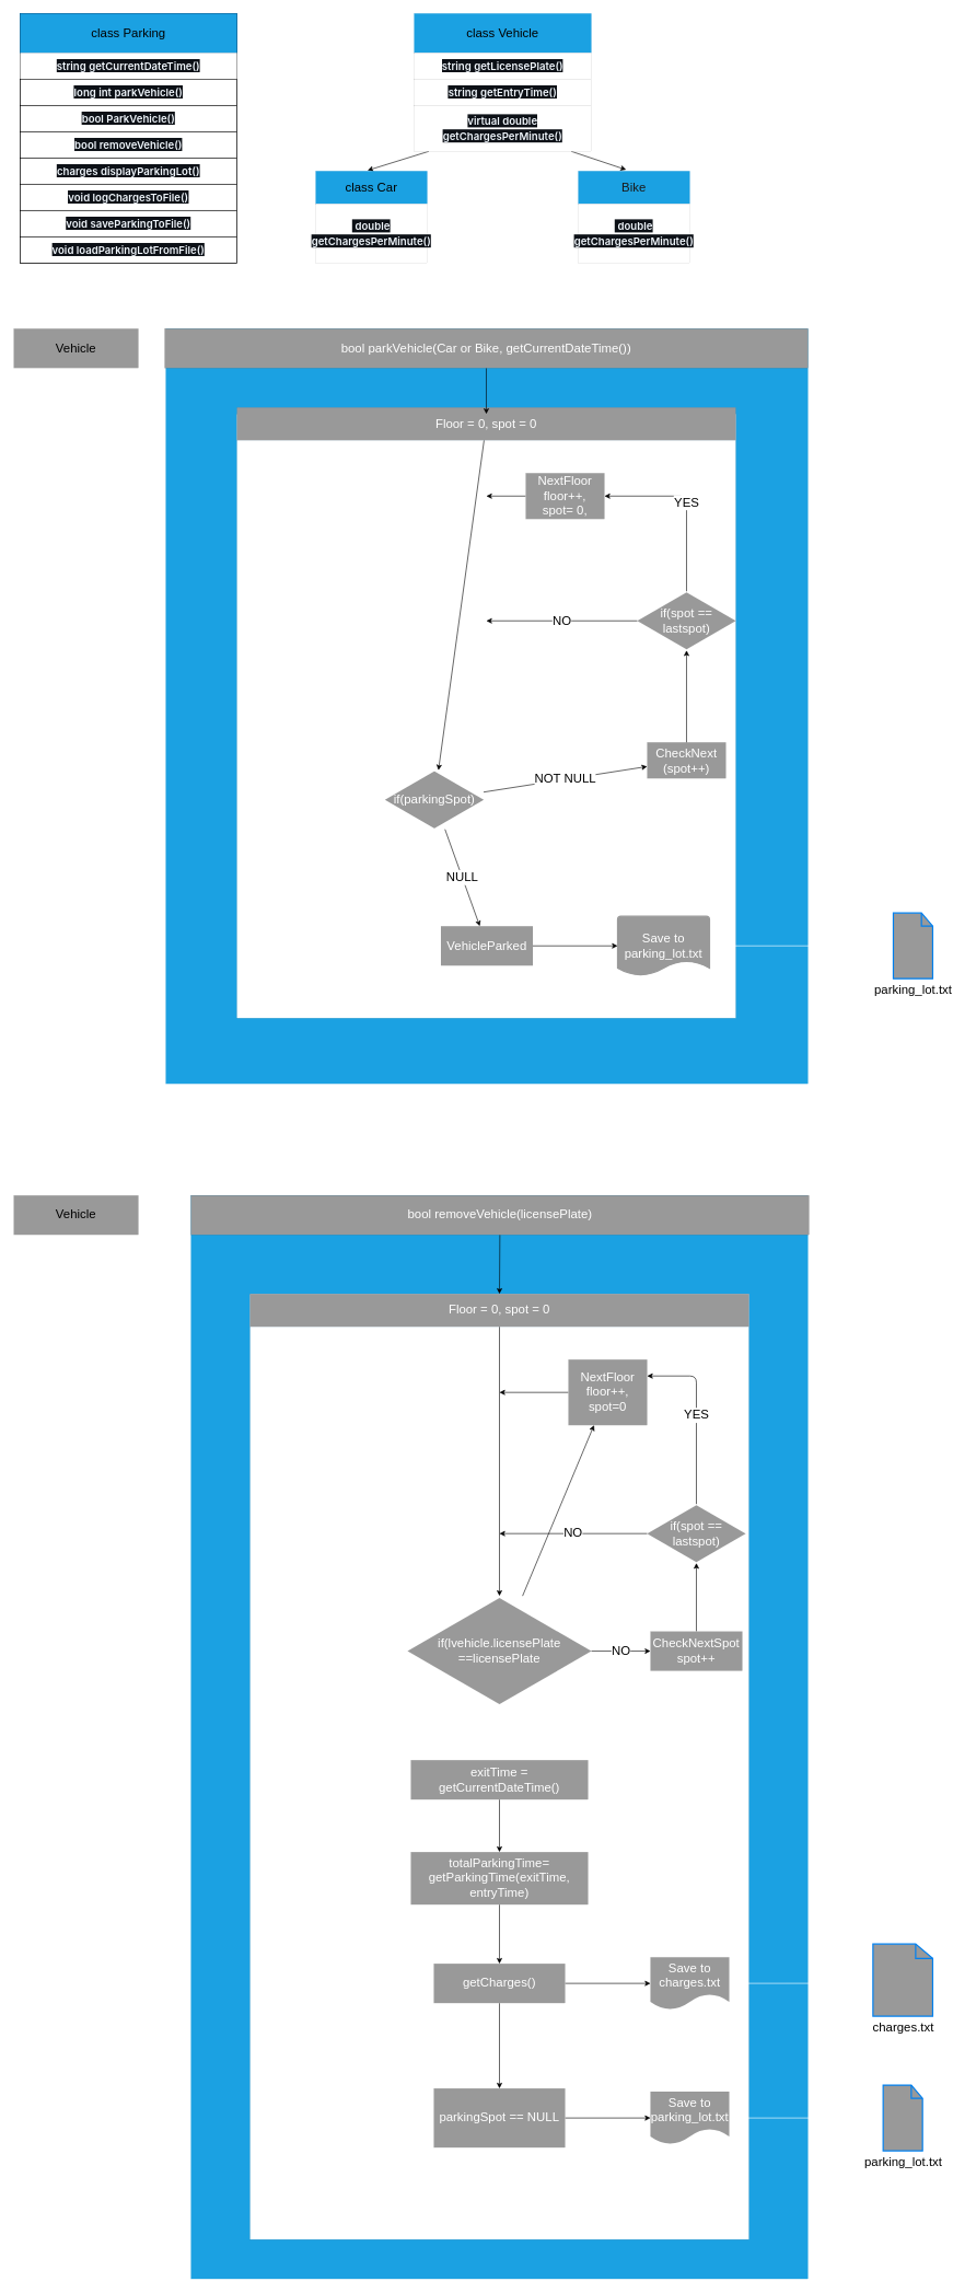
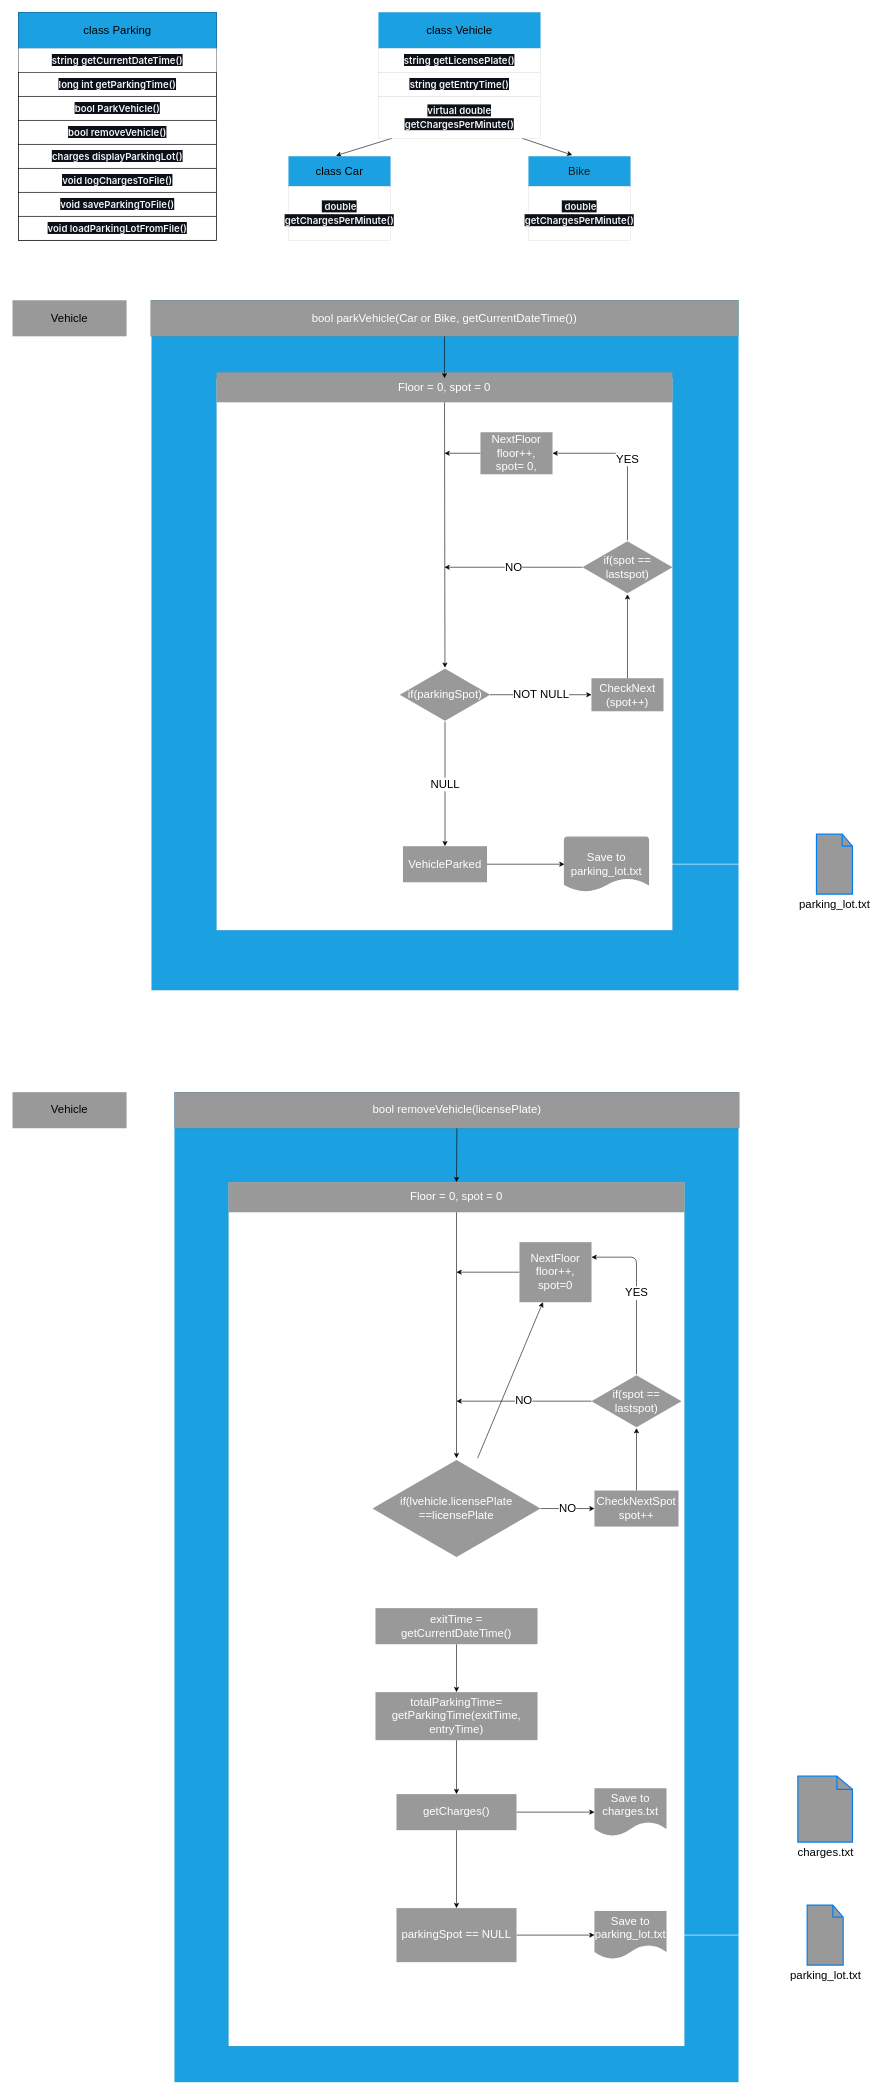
- <mxCell id="5" value="&lt;span style=&quot;box-sizing: border-box; font-weight: var(--base-text-weight-semibold, 600); color: rgb(240, 246, 252); font-family: -apple-system, BlinkMacSystemFont, &amp;quot;Segoe UI&amp;quot;, &amp;quot;Noto Sans&amp;quot;, Helvetica, Arial, sans-serif, &amp;quot;Apple Color Emoji&amp;quot;, &amp;quot;Segoe UI Emoji&amp;quot;; font-size: 16px; text-align: left; background-color: rgb(13, 17, 23);&quot;&gt;long int parkVehicle()&lt;/span&gt;" style="rounded=0;whiteSpace=wrap;html=1;fontSize=19;" parent="1" vertex="1"><mxGeometry x="30" y="120" width="330" height="40" as="geometry" /></mxCell>
+ <mxCell id="5" value="&lt;span style=&quot;box-sizing: border-box; font-weight: var(--base-text-weight-semibold, 600); color: rgb(240, 246, 252); font-family: -apple-system, BlinkMacSystemFont, &amp;quot;Segoe UI&amp;quot;, &amp;quot;Noto Sans&amp;quot;, Helvetica, Arial, sans-serif, &amp;quot;Apple Color Emoji&amp;quot;, &amp;quot;Segoe UI Emoji&amp;quot;; font-size: 16px; text-align: left; background-color: rgb(13, 17, 23);&quot;&gt;long int getParkingTime()&lt;/span&gt;" style="rounded=0;whiteSpace=wrap;html=1;fontSize=19;" parent="1" vertex="1"><mxGeometry x="30" y="120" width="330" height="40" as="geometry" /></mxCell>
- <mxCell id="34" value="if(parkingSpot)" style="html=1;whiteSpace=wrap;aspect=fixed;shape=isoRectangle;strokeWidth=0;fontSize=19;fontColor=#FFFFFF;fillColor=#999999;gradientColor=none;" parent="1" vertex="1"><mxGeometry x="585.83" y="1172.5" width="150" height="90" as="geometry" /></mxCell>
+ <mxCell id="34" value="if(parkingSpot)" style="html=1;whiteSpace=wrap;aspect=fixed;shape=isoRectangle;strokeWidth=0;fontSize=19;fontColor=#FFFFFF;fillColor=#999999;gradientColor=none;" parent="1" vertex="1"><mxGeometry x="665.83" y="1112.5" width="150" height="90" as="geometry" /></mxCell>
- <mxCell id="75" style="edgeStyle=none;html=1;entryX=0.011;entryY=0.545;entryDx=0;entryDy=0;entryPerimeter=0;fontSize=19;fontColor=#FFFFFF;strokeColor=#FFFFFF;" parent="1" source="76" target="77" edge="1"><mxGeometry relative="1" as="geometry" /></mxCell>
